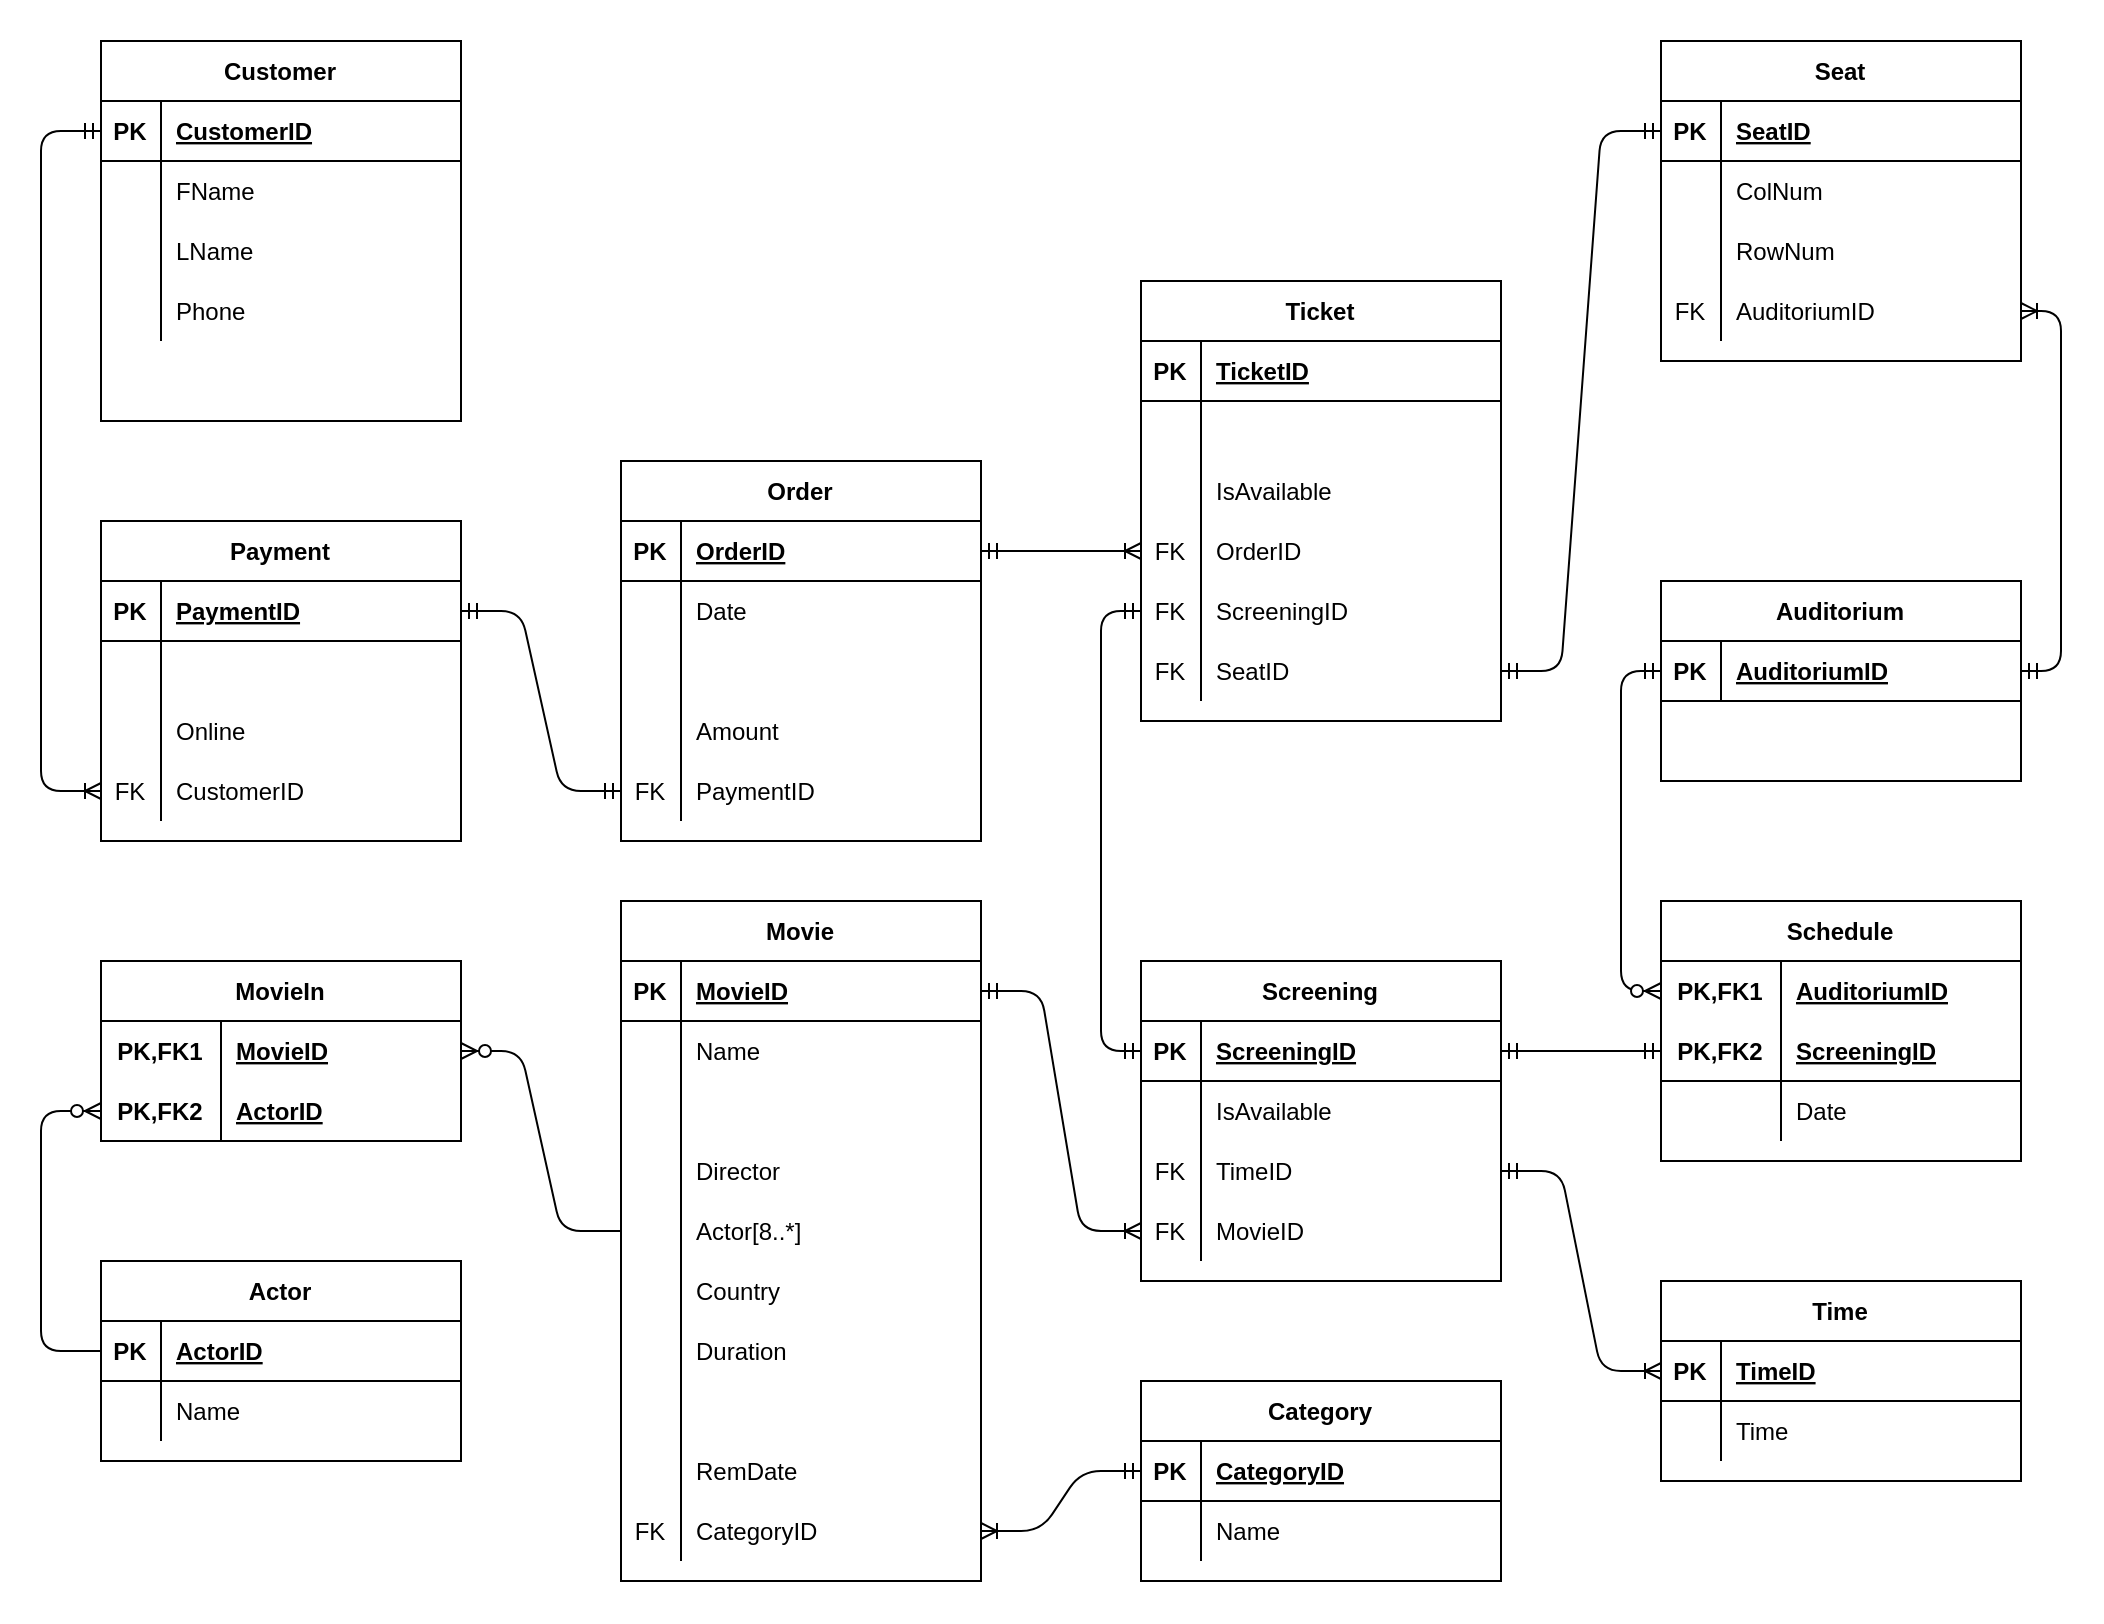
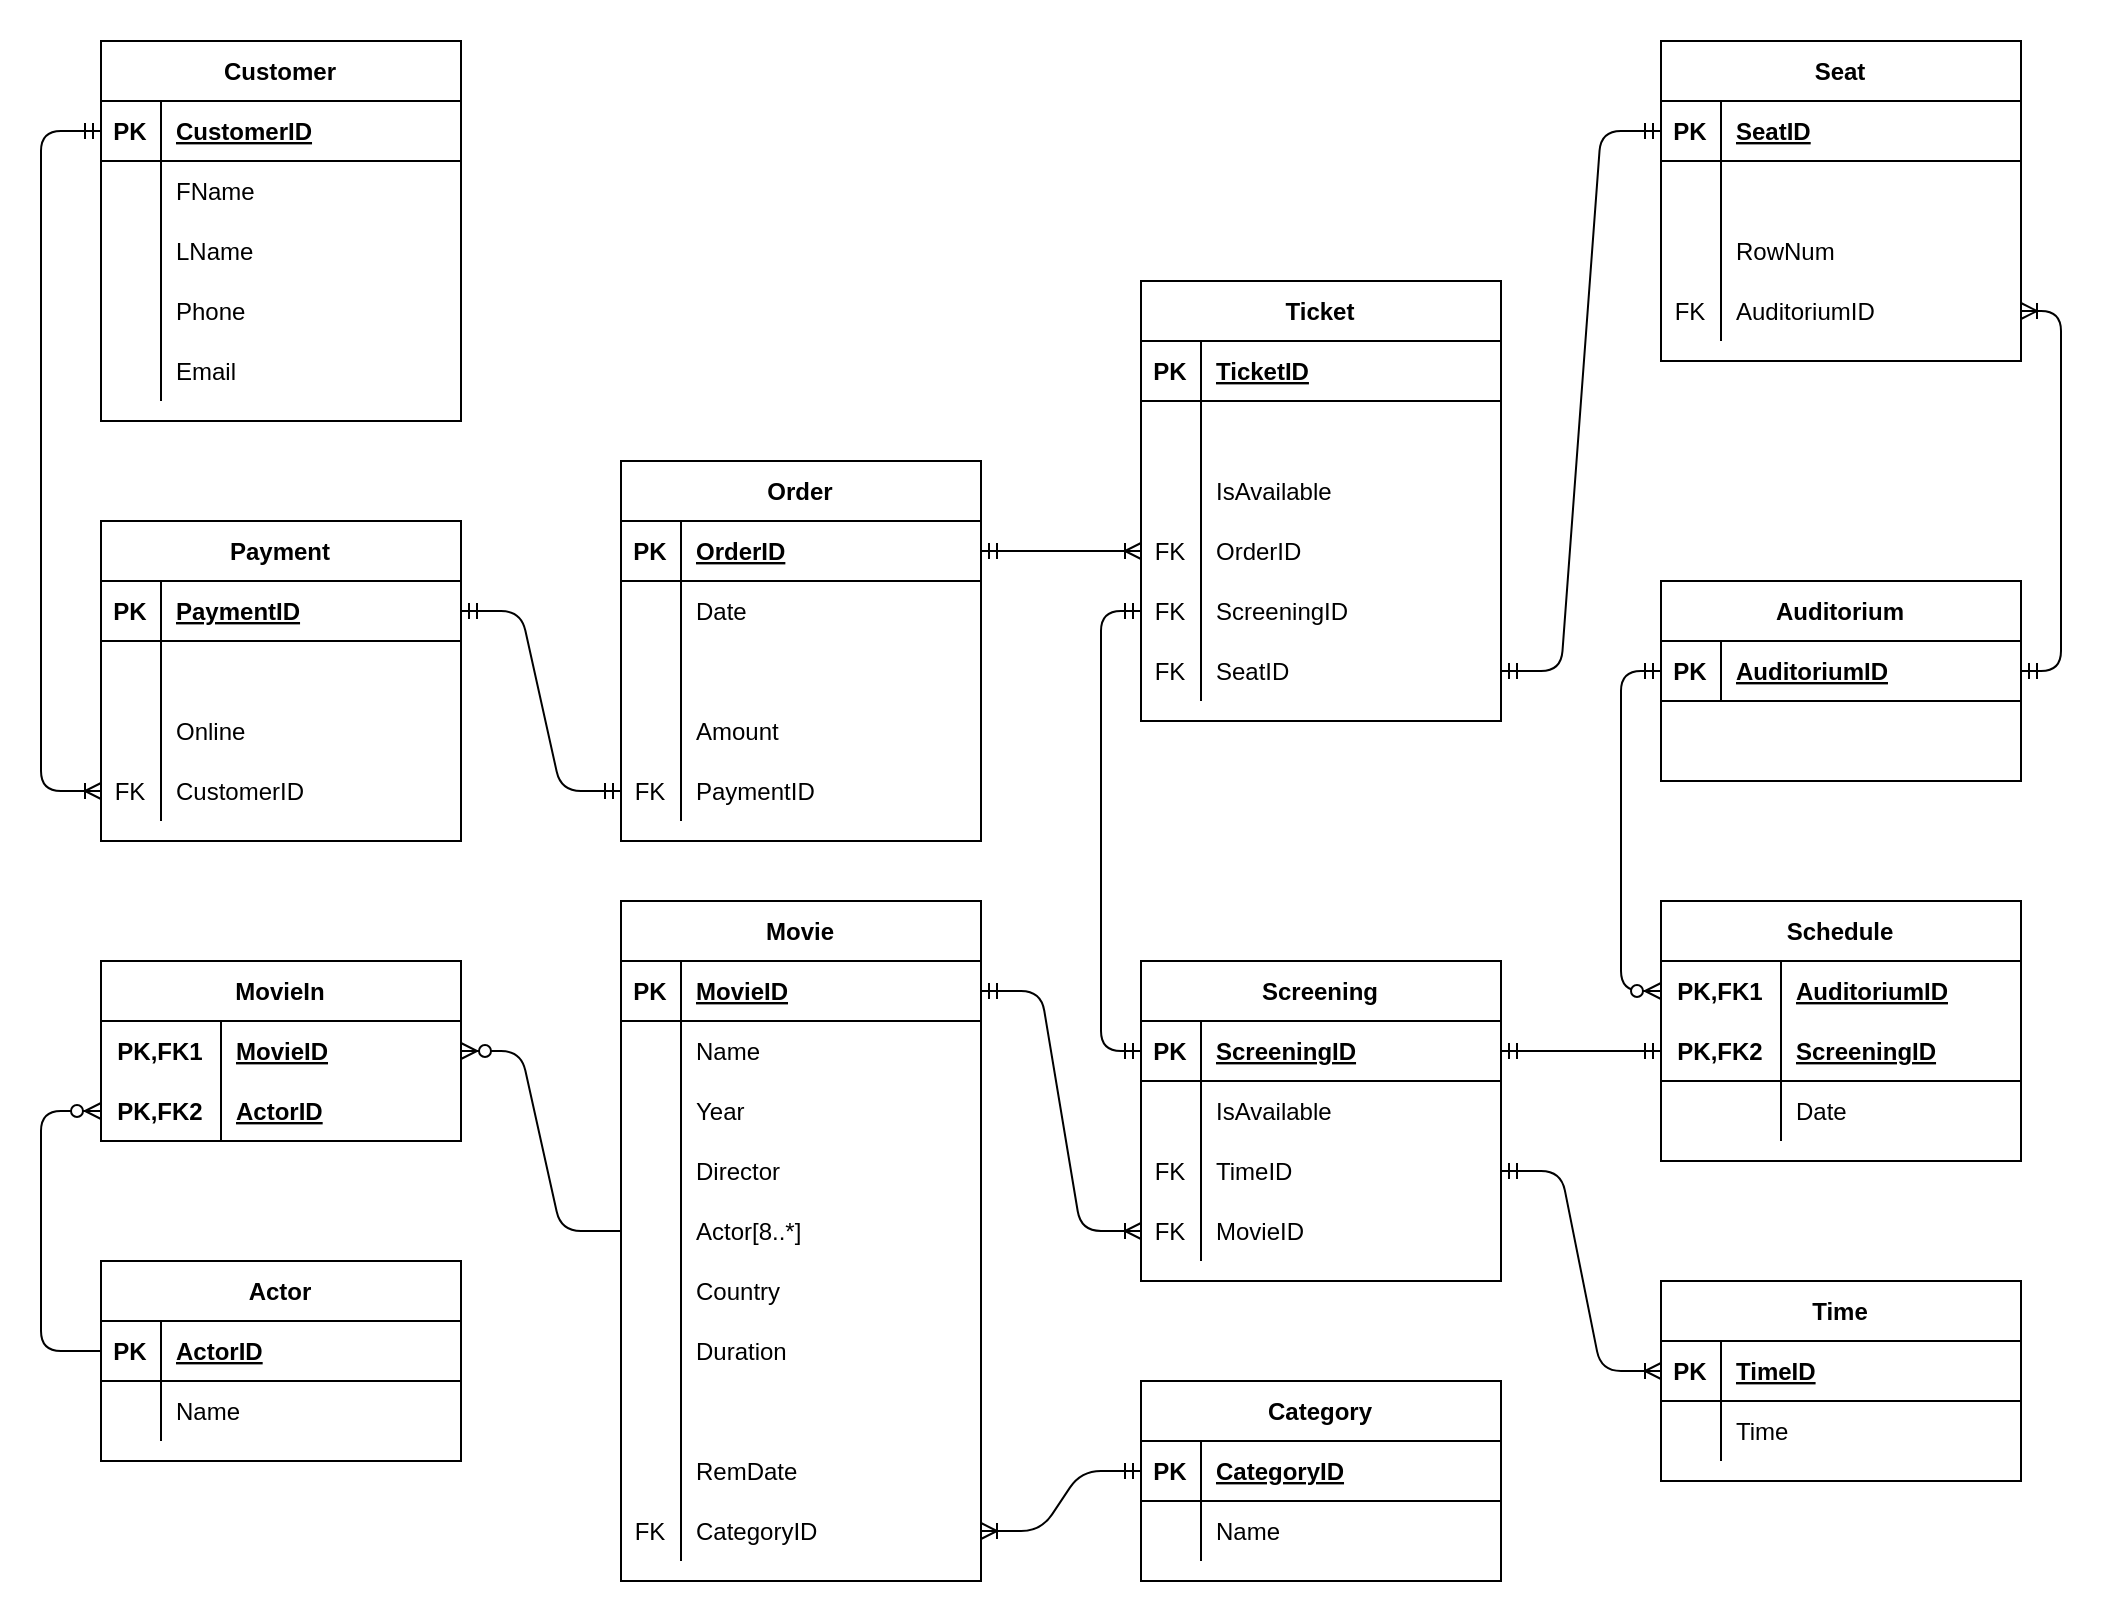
- <mxCell id="96" value="ColNum" style="shape=partialRectangle;connectable=0;fillColor=none;top=0;left=0;bottom=0;right=0;align=left;spacingLeft=6;overflow=hidden;" parent="94" vertex="1"><mxGeometry x="30" width="150" height="30" as="geometry" /></mxCell>
+ <mxCell id="131" value="Email" style="shape=partialRectangle;connectable=0;fillColor=none;top=0;left=0;bottom=0;right=0;align=left;spacingLeft=6;overflow=hidden;" parent="129" vertex="1"><mxGeometry x="30" width="150" height="30" as="geometry" /></mxCell>
+ <mxCell id="69" value="Year" style="shape=partialRectangle;connectable=0;fillColor=none;top=0;left=0;bottom=0;right=0;align=left;spacingLeft=6;overflow=hidden;" parent="67" vertex="1"><mxGeometry x="30" width="150" height="30" as="geometry" /></mxCell>
